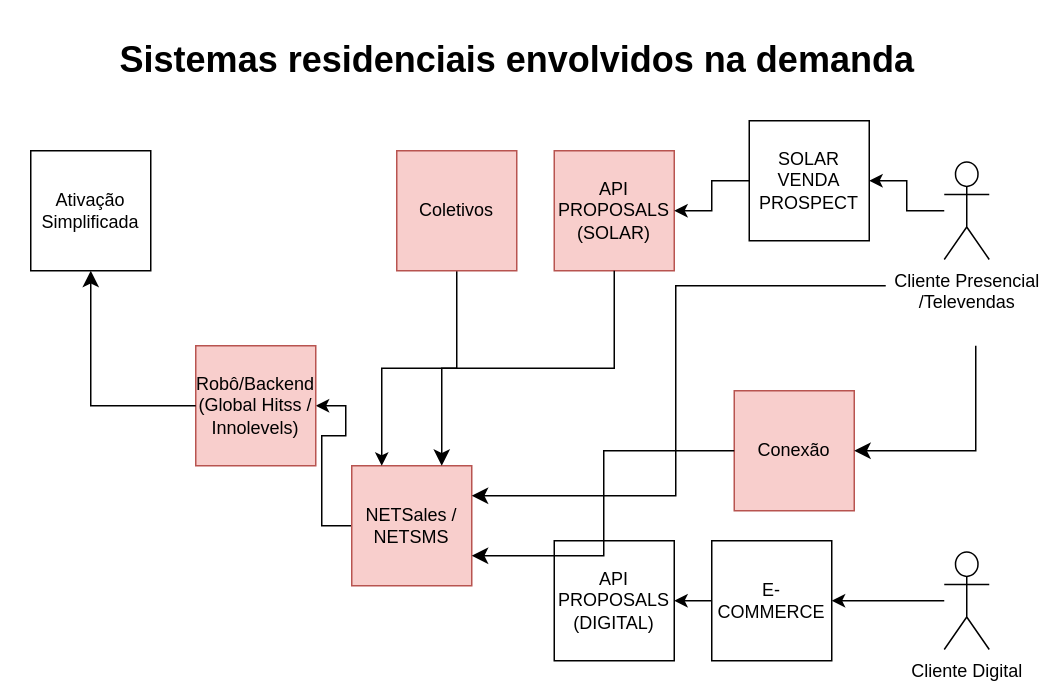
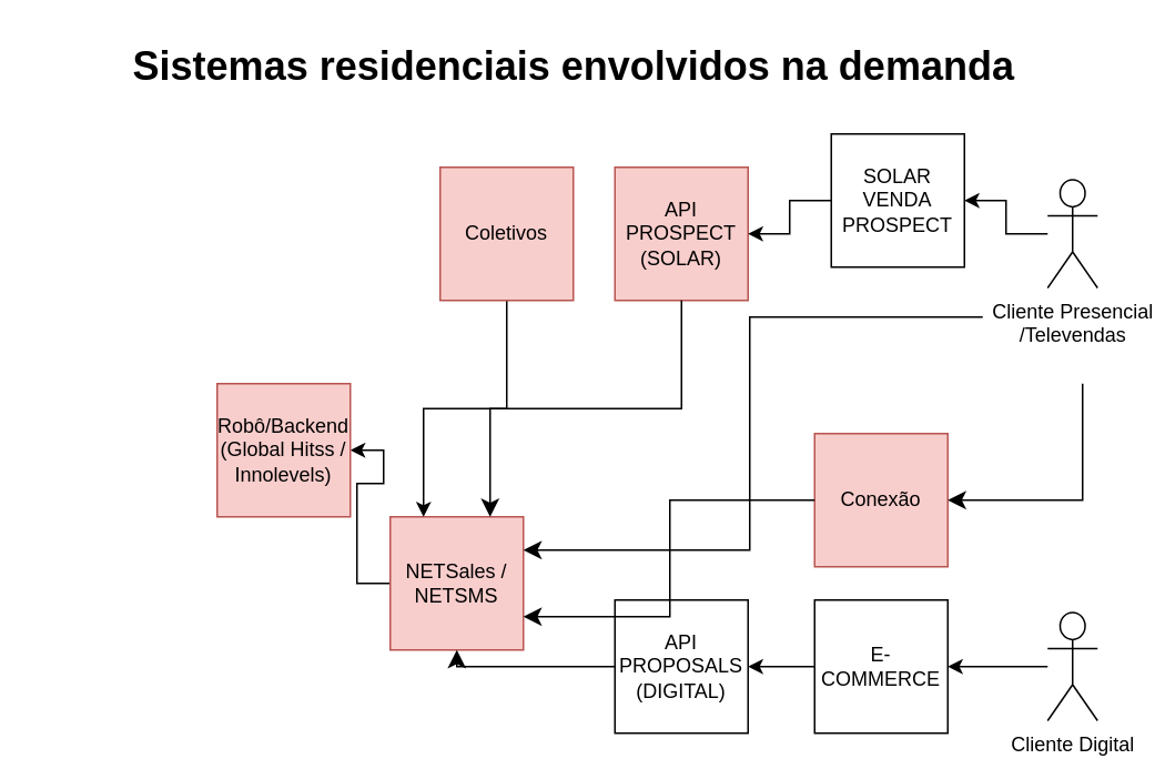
- <mxCell id="20" value="Ativação Simplificada" style="whiteSpace=wrap;html=1;aspect=fixed;" parent="1" vertex="1"><mxGeometry x="20" y="100" width="80" height="80" as="geometry" /></mxCell>
- <mxCell id="6" value="API PROPOSALS (SOLAR)" style="whiteSpace=wrap;html=1;aspect=fixed;fillColor=#f8cecc;strokeColor=#b85450;" parent="1" vertex="1"><mxGeometry x="369" y="100" width="80" height="80" as="geometry" /></mxCell>
+ <mxCell id="6" value="API PROSPECT (SOLAR)" style="whiteSpace=wrap;html=1;aspect=fixed;fillColor=#f8cecc;strokeColor=#b85450;" parent="1" vertex="1"><mxGeometry x="369" y="100" width="80" height="80" as="geometry" /></mxCell>
- <mxCell id="21" value="" style="edgeStyle=elbowEdgeStyle;elbow=vertical;endArrow=classic;html=1;curved=0;rounded=0;endSize=8;startSize=8;exitX=0;exitY=0.5;exitDx=0;exitDy=0;entryX=0.5;entryY=1;entryDx=0;entryDy=0;" parent="1" source="19" target="20" edge="1"><mxGeometry width="50" height="50" relative="1" as="geometry"><mxPoint x="320" y="320" as="sourcePoint" /><mxPoint x="370" y="270" as="targetPoint" /><Array as="points"><mxPoint x="90" y="270" /></Array></mxGeometry></mxCell>
+ <mxCell id="22" value="" style="edgeStyle=segmentEdgeStyle;endArrow=classic;html=1;curved=0;rounded=0;endSize=8;startSize=8;exitX=0;exitY=0.5;exitDx=0;exitDy=0;entryX=0.5;entryY=1;entryDx=0;entryDy=0;" parent="1" source="9" target="3" edge="1"><mxGeometry width="50" height="50" relative="1" as="geometry"><mxPoint x="320" y="320" as="sourcePoint" /><mxPoint x="370" y="270" as="targetPoint" /></mxGeometry></mxCell>
- <mxCell id="11" value="E-COMMERCE" style="whiteSpace=wrap;html=1;aspect=fixed;" parent="1" vertex="1"><mxGeometry x="474" y="360" width="80" height="80" as="geometry" /></mxCell>
+ <mxCell id="11" value="E-COMMERCE" style="whiteSpace=wrap;html=1;aspect=fixed;" parent="1" vertex="1"><mxGeometry x="489" y="360" width="80" height="80" as="geometry" /></mxCell>
